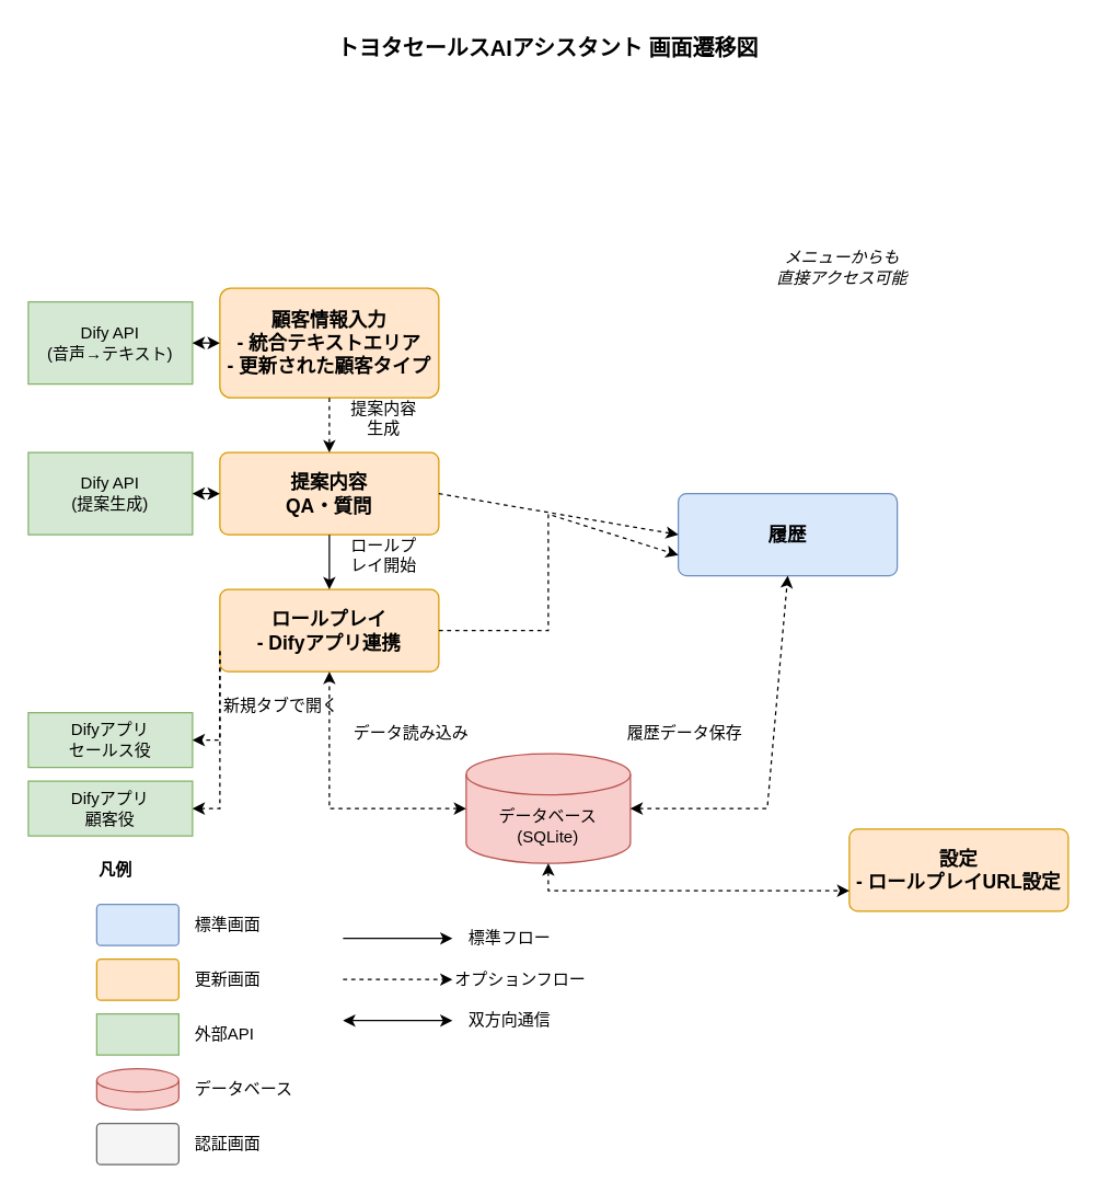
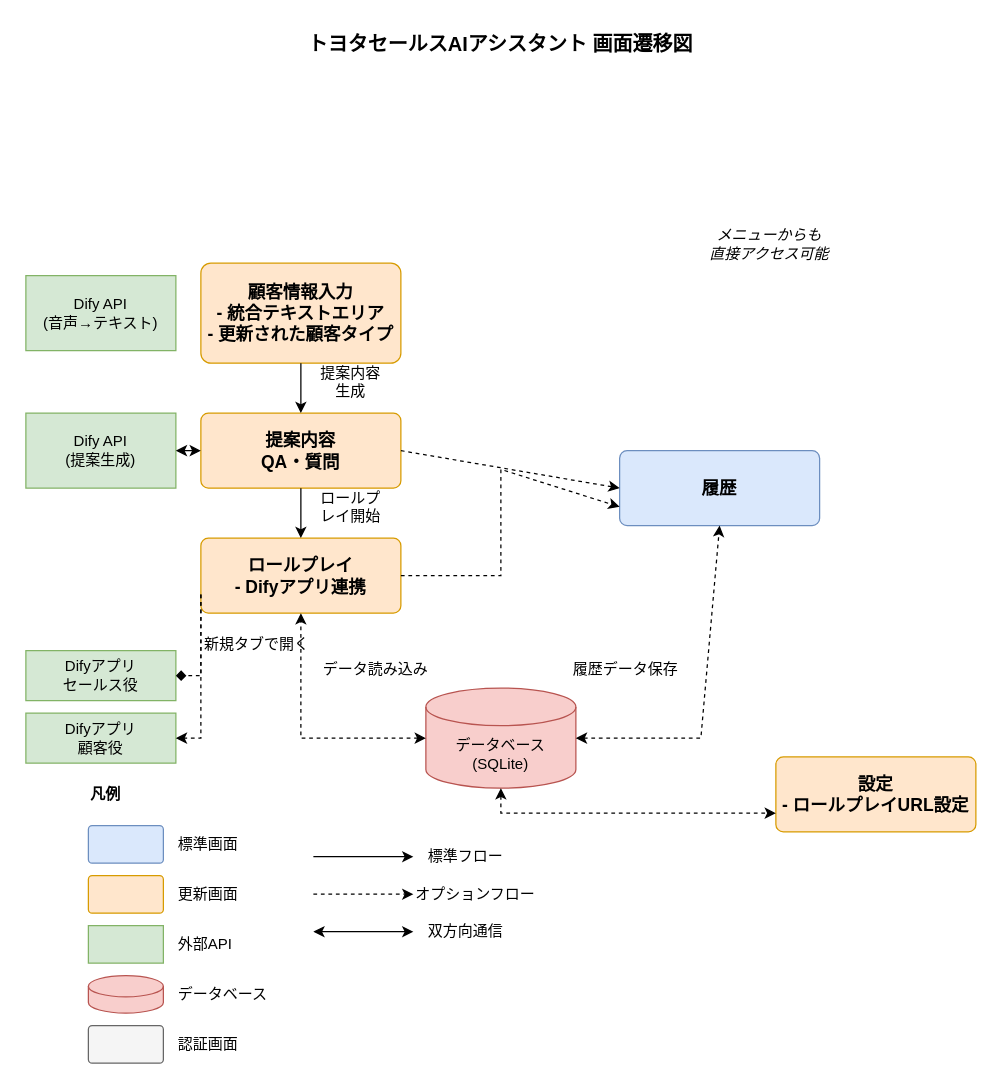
- <mxCell id="13" value="" style="endArrow=classic;startArrow=classic;html=1;rounded=0;exitX=1;exitY=0.5;exitDx=0;exitDy=0;entryX=0;entryY=0.5;entryDx=0;entryDy=0;" parent="1" source="11" target="2" edge="1"><mxGeometry width="50" height="50" relative="1" as="geometry"><mxPoint x="390" y="390" as="sourcePoint" /><mxPoint x="440" y="340" as="targetPoint" /></mxGeometry></mxCell>
- <mxCell id="7" value="" style="endArrow=classic;html=1;rounded=0;exitX=0.5;exitY=1;exitDx=0;exitDy=0;entryX=0.5;entryY=0;entryDx=0;entryDy=0;dashed=1;" parent="1" source="2" target="3" edge="1"><mxGeometry width="50" height="50" relative="1" as="geometry"><mxPoint x="390" y="390" as="sourcePoint" /><mxPoint x="440" y="340" as="targetPoint" /></mxGeometry></mxCell>
+ <mxCell id="7" value="" style="endArrow=classic;html=1;rounded=0;exitX=0.5;exitY=1;exitDx=0;exitDy=0;entryX=0.5;entryY=0;entryDx=0;entryDy=0;" parent="1" source="2" target="3" edge="1"><mxGeometry width="50" height="50" relative="1" as="geometry"><mxPoint x="390" y="390" as="sourcePoint" /><mxPoint x="440" y="340" as="targetPoint" /></mxGeometry></mxCell>
- <mxCell id="42" value="" style="endArrow=classic;html=1;rounded=0;exitX=0;exitY=0.75;exitDx=0;exitDy=0;entryX=1;entryY=0.5;entryDx=0;entryDy=0;dashed=1;" parent="1" source="4" target="40" edge="1"><mxGeometry width="50" height="50" relative="1" as="geometry"><mxPoint x="390" y="390" as="sourcePoint" /><mxPoint x="440" y="340" as="targetPoint" /><Array as="points"><mxPoint x="160" y="475" /><mxPoint x="160" y="540" /></Array></mxGeometry></mxCell>
+ <mxCell id="42" value="" style="endArrow=diamond;html=1;rounded=0;exitX=0;exitY=0.75;exitDx=0;exitDy=0;entryX=1;entryY=0.5;entryDx=0;entryDy=0;dashed=1;" parent="1" source="4" target="40" edge="1"><mxGeometry width="50" height="50" relative="1" as="geometry"><mxPoint x="390" y="390" as="sourcePoint" /><mxPoint x="440" y="340" as="targetPoint" /><Array as="points"><mxPoint x="160" y="475" /><mxPoint x="160" y="540" /></Array></mxGeometry></mxCell>
